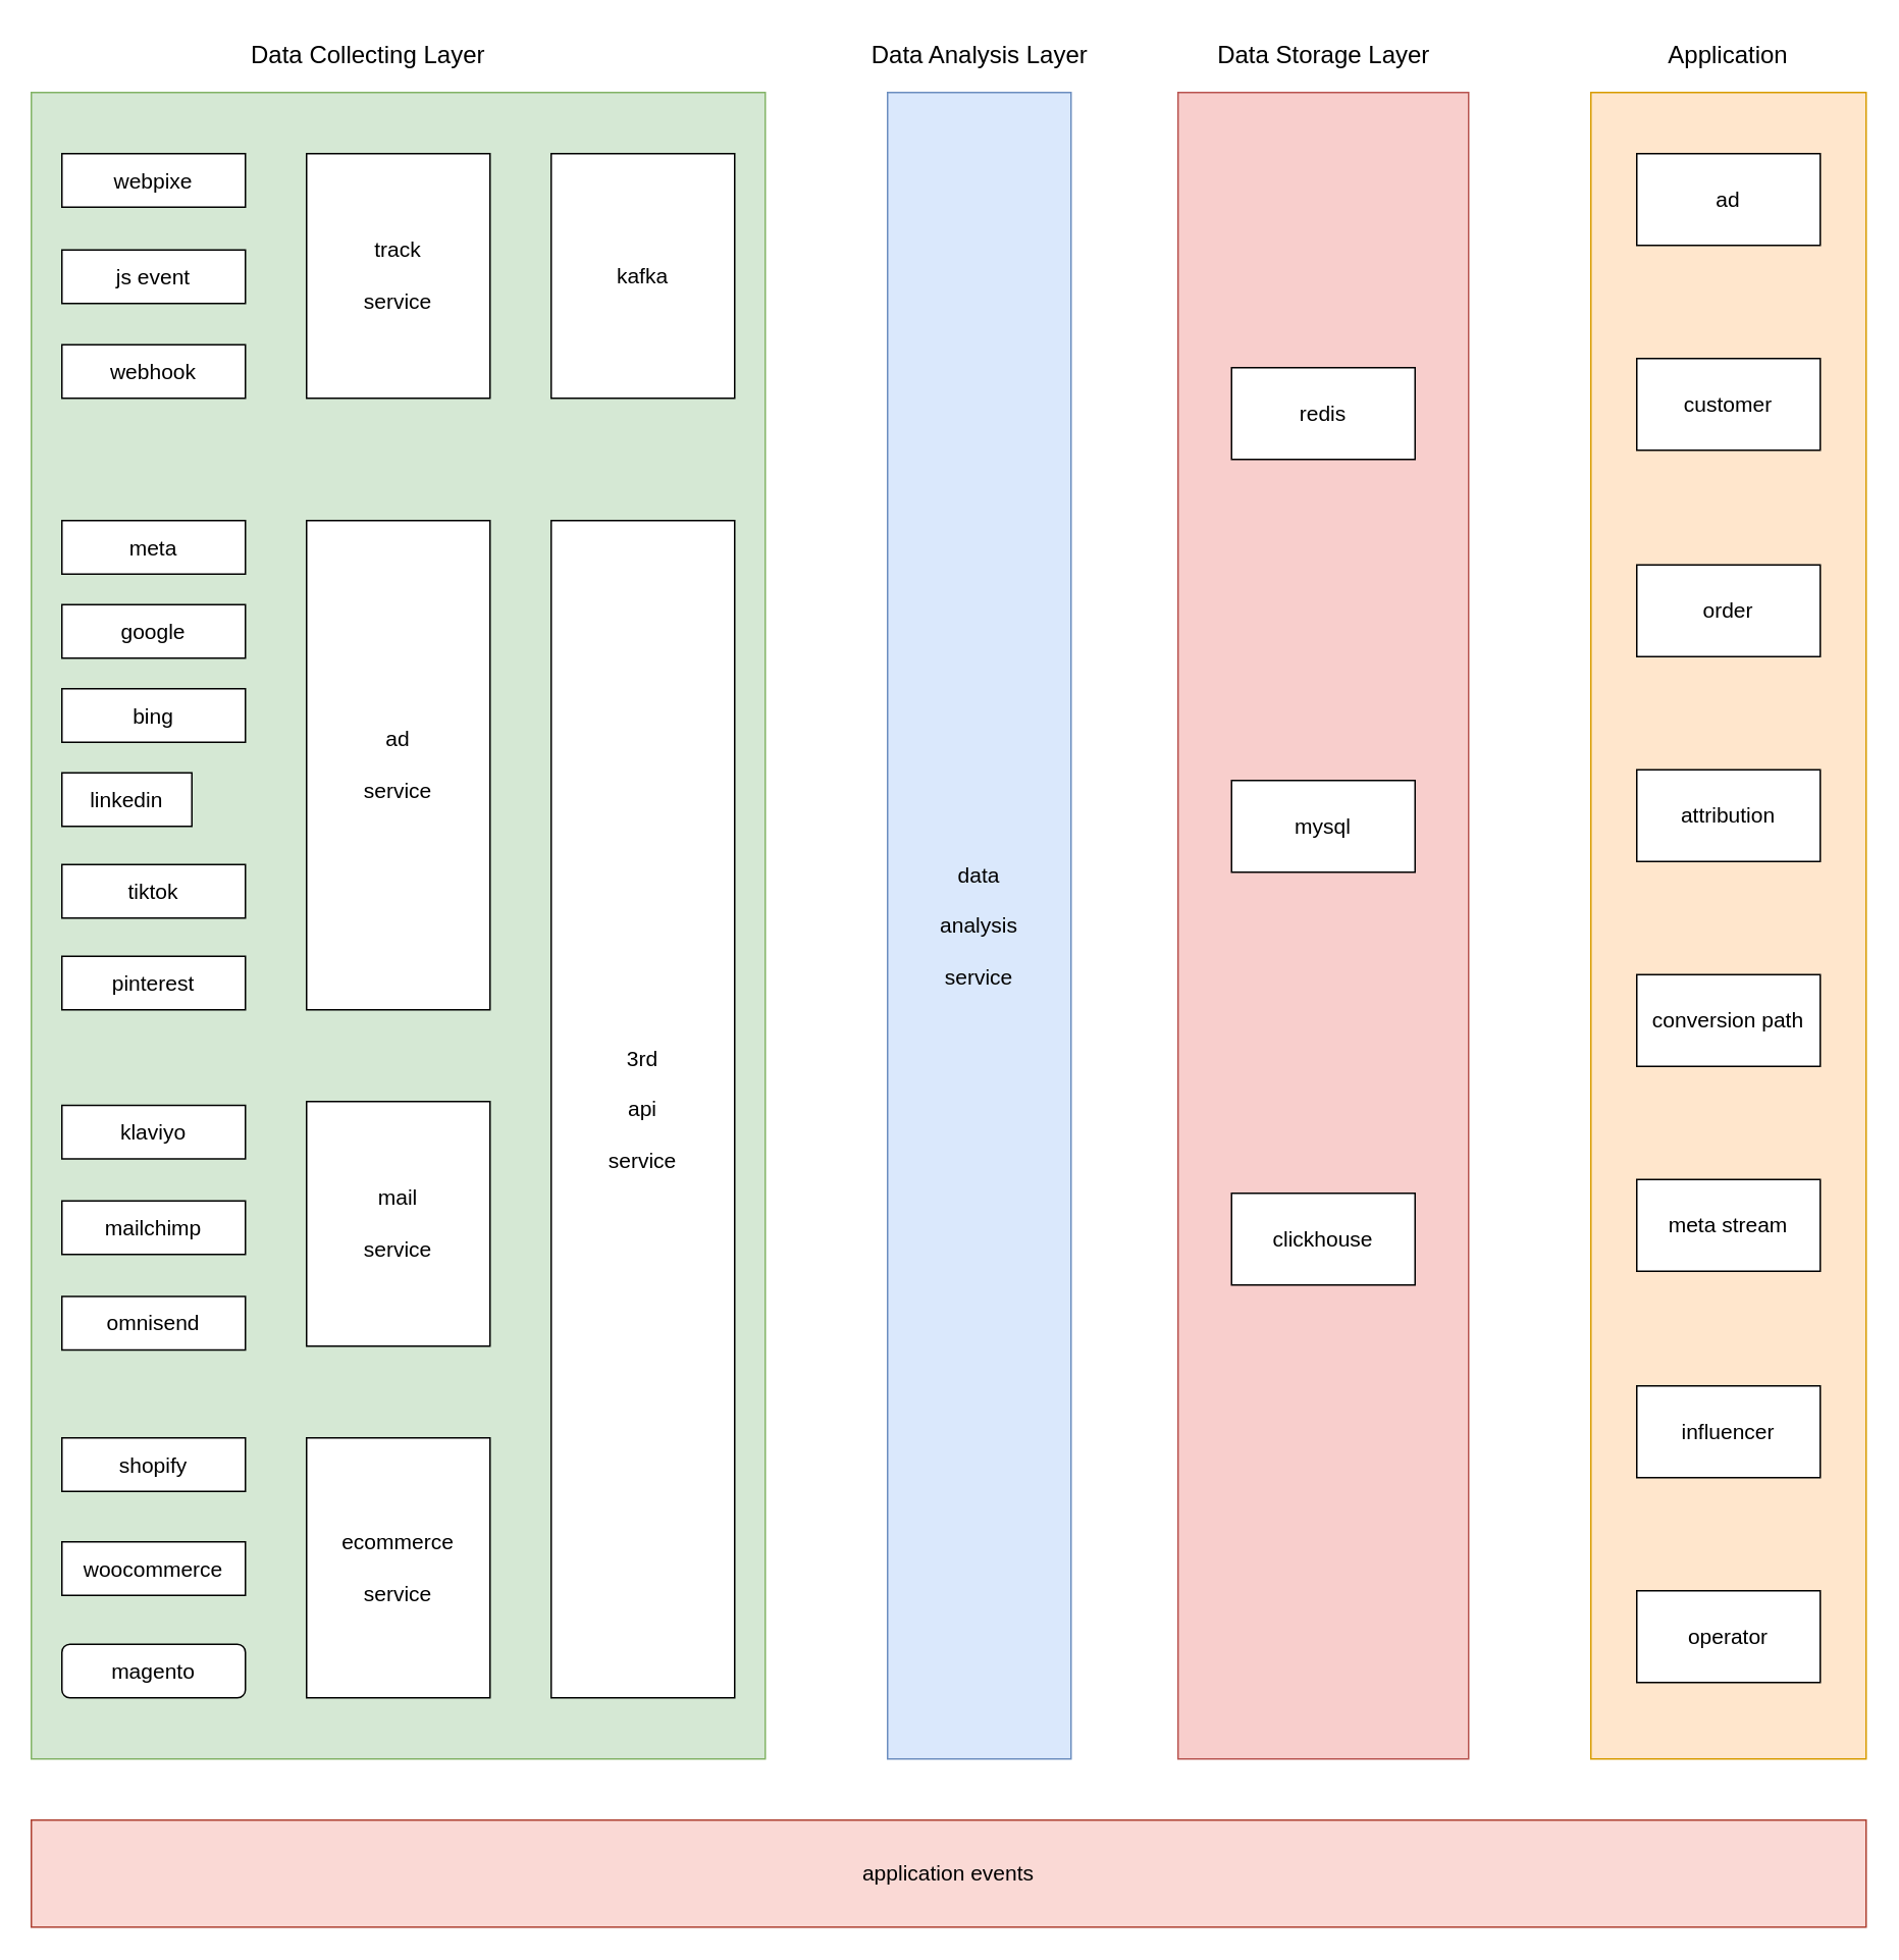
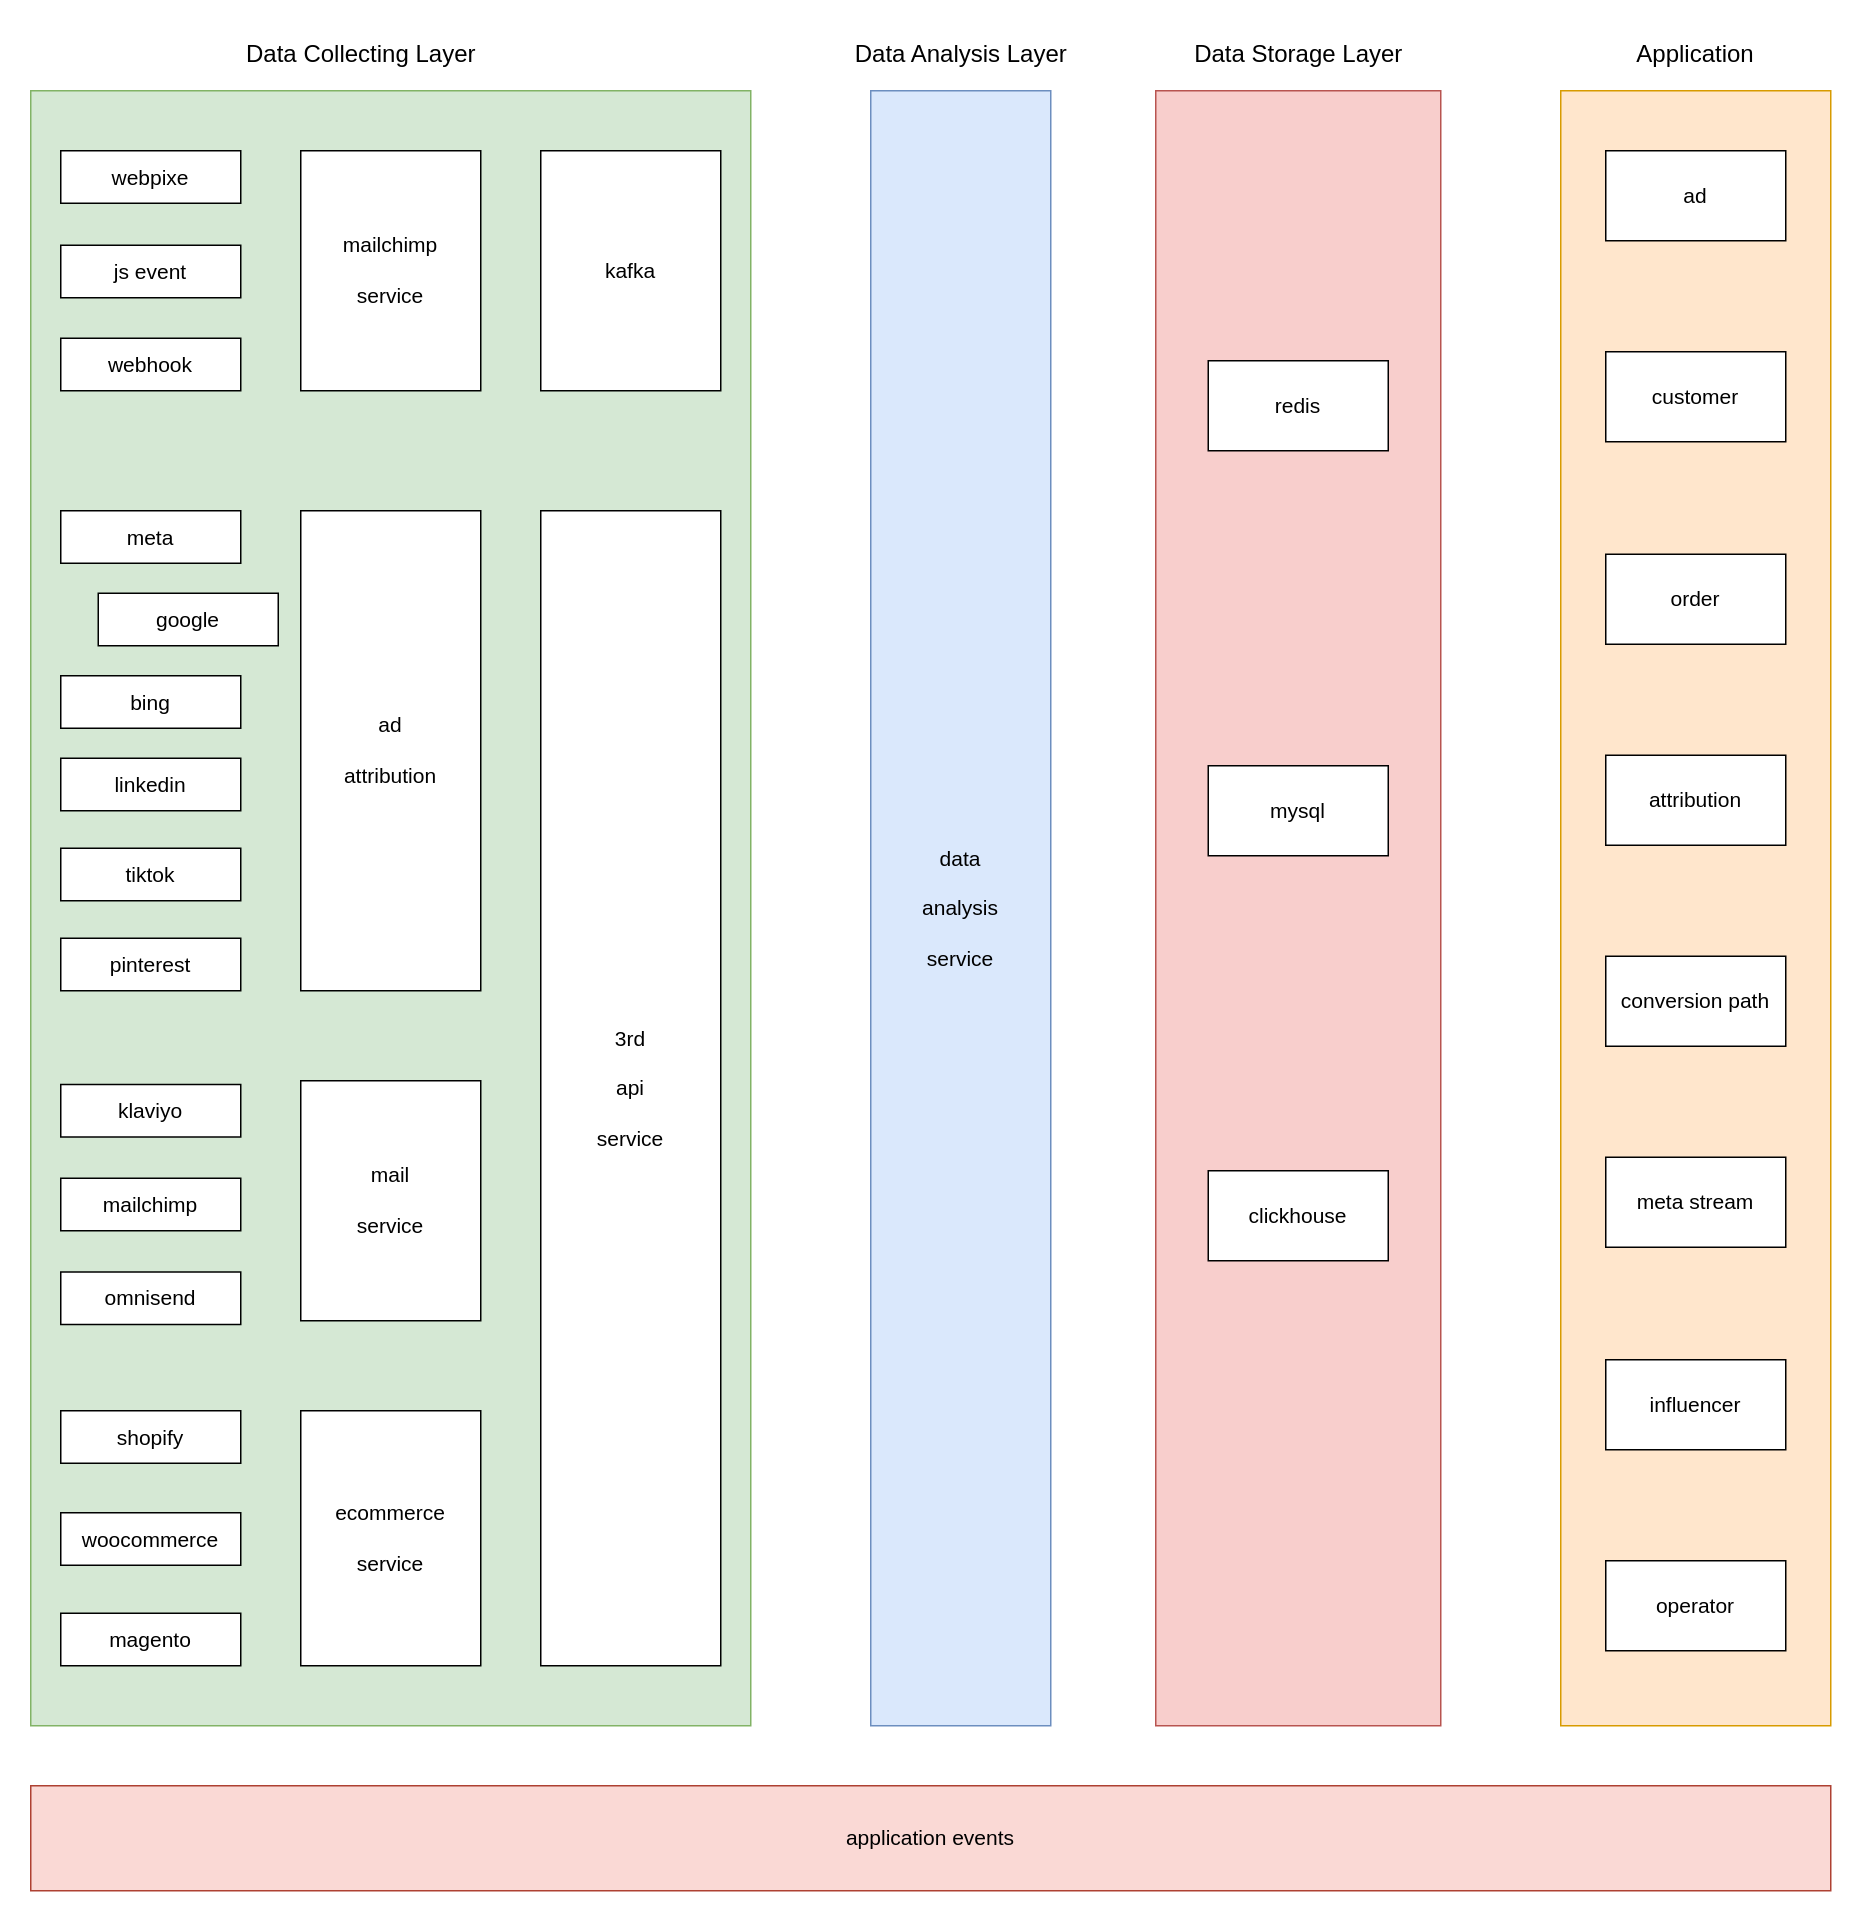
- <mxCell id="6" value="track&lt;br style=&quot;font-size: 14px;&quot;&gt;&lt;br style=&quot;font-size: 14px;&quot;&gt;service" style="rounded=0;whiteSpace=wrap;html=1;fontSize=14;" parent="1" vertex="1"><mxGeometry x="200" y="100" width="120" height="160" as="geometry" /></mxCell>
+ <mxCell id="6" value="mailchimp&lt;br style=&quot;font-size: 14px;&quot;&gt;&lt;br style=&quot;font-size: 14px;&quot;&gt;service" style="rounded=0;whiteSpace=wrap;html=1;fontSize=14;" parent="1" vertex="1"><mxGeometry x="200" y="100" width="120" height="160" as="geometry" /></mxCell>
- <mxCell id="9" value="google" style="rounded=0;whiteSpace=wrap;html=1;fontSize=14;" parent="1" vertex="1"><mxGeometry x="40" y="395" width="120" height="35" as="geometry" /></mxCell>
+ <mxCell id="9" value="google" style="rounded=0;whiteSpace=wrap;html=1;fontSize=14;" parent="1" vertex="1"><mxGeometry x="65" y="395" width="120" height="35" as="geometry" /></mxCell>
- <mxCell id="20" value="ad&lt;br style=&quot;font-size: 14px;&quot;&gt;&lt;br style=&quot;font-size: 14px;&quot;&gt;service" style="rounded=0;whiteSpace=wrap;html=1;fontSize=14;" parent="1" vertex="1"><mxGeometry x="200" y="340" width="120" height="320" as="geometry" /></mxCell>
+ <mxCell id="20" value="ad&lt;br style=&quot;font-size: 14px;&quot;&gt;&lt;br style=&quot;font-size: 14px;&quot;&gt;attribution" style="rounded=0;whiteSpace=wrap;html=1;fontSize=14;" parent="1" vertex="1"><mxGeometry x="200" y="340" width="120" height="320" as="geometry" /></mxCell>
- <mxCell id="11" value="linkedin" style="rounded=0;whiteSpace=wrap;html=1;fontSize=14;" parent="1" vertex="1"><mxGeometry x="40" y="505" width="85" height="35" as="geometry" /></mxCell>
+ <mxCell id="11" value="linkedin" style="rounded=0;whiteSpace=wrap;html=1;fontSize=14;" parent="1" vertex="1"><mxGeometry x="40" y="505" width="120" height="35" as="geometry" /></mxCell>
- <mxCell id="19" value="magento" style="whiteSpace=wrap;html=1;fontSize=14;rounded=1;" parent="1" vertex="1"><mxGeometry x="40" y="1075" width="120" height="35" as="geometry" /></mxCell>
+ <mxCell id="19" value="magento" style="rounded=0;whiteSpace=wrap;html=1;fontSize=14;" parent="1" vertex="1"><mxGeometry x="40" y="1075" width="120" height="35" as="geometry" /></mxCell>
